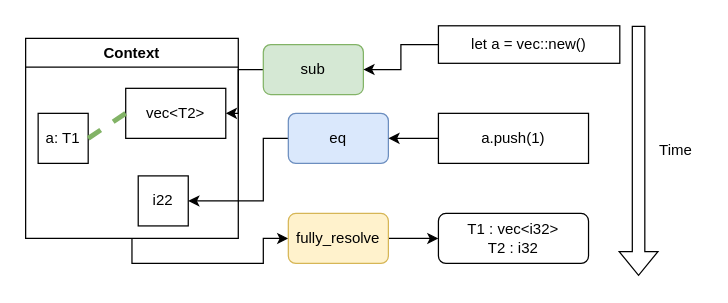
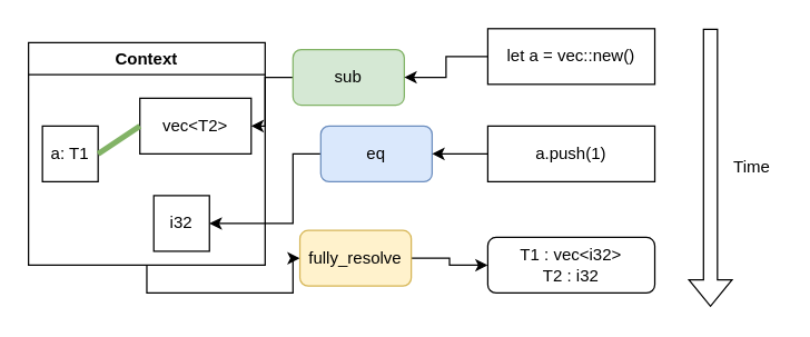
- <mxCell id="13" value="let a = vec::new()" style="rounded=0;whiteSpace=wrap;html=1;" vertex="1" parent="1"><mxGeometry x="350" y="20" width="145" height="30" as="geometry" /></mxCell>
+ <mxCell id="13" value="let a = vec::new()" style="rounded=0;whiteSpace=wrap;html=1;" vertex="1" parent="1"><mxGeometry x="350" y="20" width="120" height="40" as="geometry" /></mxCell>
- <mxCell id="7" value="" style="endArrow=none;html=1;rounded=0;exitX=1;exitY=0.5;exitDx=0;exitDy=0;entryX=0;entryY=0.5;entryDx=0;entryDy=0;fillColor=#d5e8d4;strokeColor=#82b366;strokeWidth=4;dashed=1;" edge="1" parent="3" source="4" target="5"><mxGeometry width="50" height="50" relative="1" as="geometry"><mxPoint x="60" y="-40" as="sourcePoint" /><mxPoint x="110" y="-90" as="targetPoint" /></mxGeometry></mxCell>
+ <mxCell id="7" value="" style="endArrow=none;html=1;rounded=0;exitX=1;exitY=0.5;exitDx=0;exitDy=0;entryX=0;entryY=0.5;entryDx=0;entryDy=0;fillColor=#d5e8d4;strokeColor=#82b366;strokeWidth=4;" edge="1" parent="3" source="4" target="5"><mxGeometry width="50" height="50" relative="1" as="geometry"><mxPoint x="60" y="-40" as="sourcePoint" /><mxPoint x="110" y="-90" as="targetPoint" /></mxGeometry></mxCell>
- <mxCell id="6" value="i22" style="rounded=0;whiteSpace=wrap;html=1;" vertex="1" parent="3"><mxGeometry x="90" y="110" width="40" height="40" as="geometry" /></mxCell>
+ <mxCell id="6" value="i32" style="rounded=0;whiteSpace=wrap;html=1;" vertex="1" parent="3"><mxGeometry x="90" y="110" width="40" height="40" as="geometry" /></mxCell>
- <mxCell id="17" value="fully_resolve" style="rounded=1;whiteSpace=wrap;html=1;fillColor=#fff2cc;strokeColor=#d6b656;" vertex="1" parent="1"><mxGeometry x="230" y="170" width="80" height="40" as="geometry" /></mxCell>
+ <mxCell id="17" value="fully_resolve" style="rounded=1;whiteSpace=wrap;html=1;fillColor=#fff2cc;strokeColor=#d6b656;" vertex="1" parent="1"><mxGeometry x="215" y="165" width="80" height="40" as="geometry" /></mxCell>
